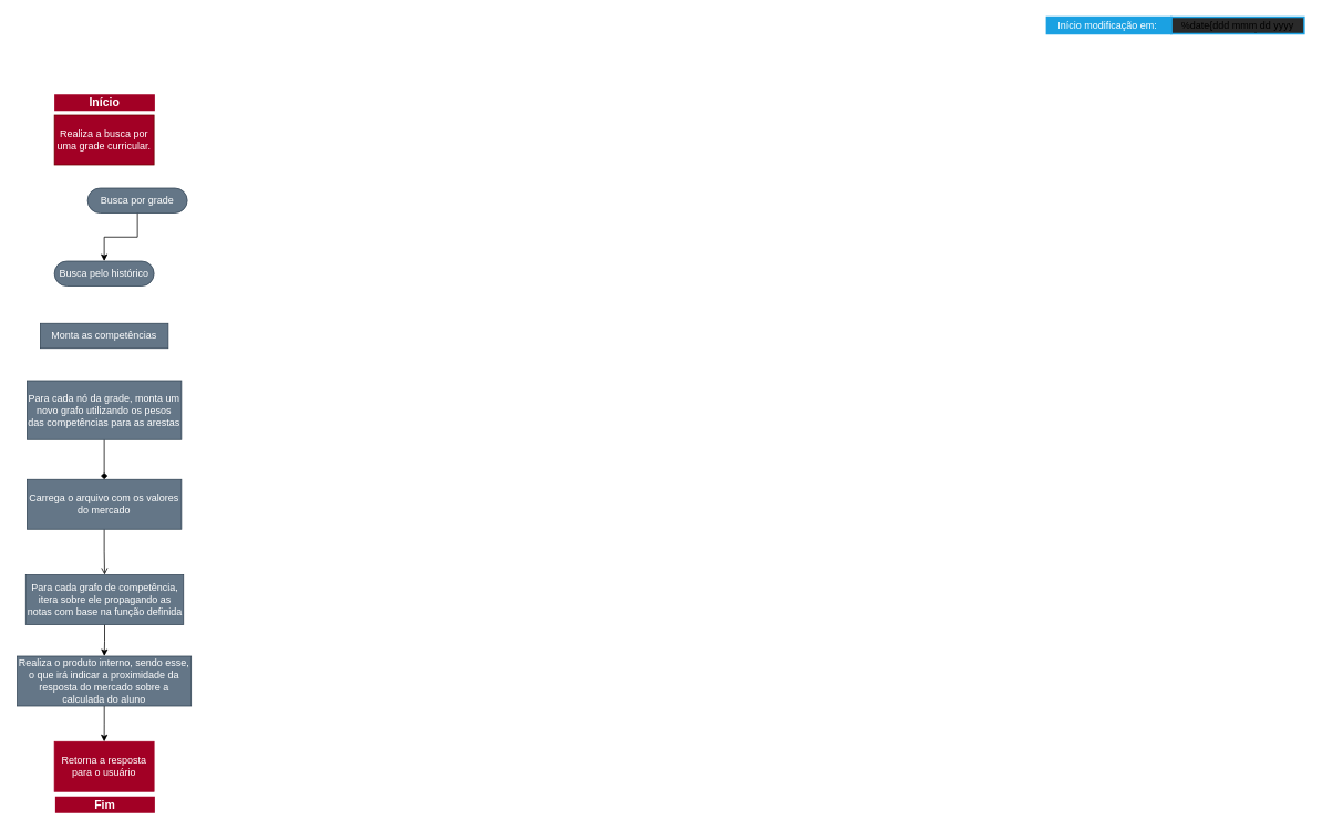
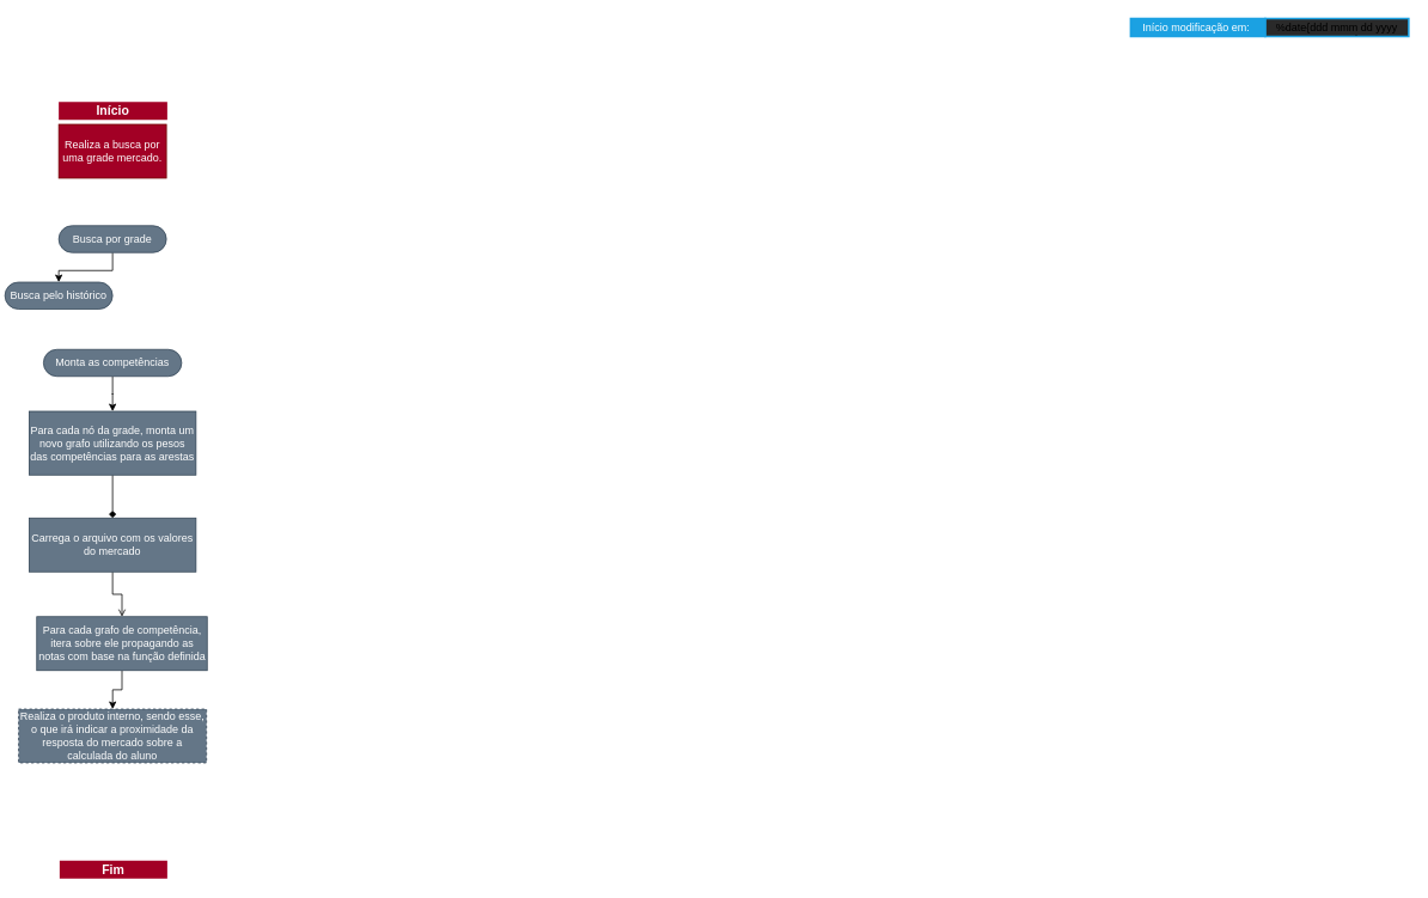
- <mxCell id="2" value="Realiza a busca por uma grade curricular." style="rounded=0;whiteSpace=wrap;html=1;fillColor=#a20025;strokeColor=#6F0000;fontColor=#ffffff;" parent="1" vertex="1"><mxGeometry x="65" y="138" width="120" height="60" as="geometry" /></mxCell>
+ <mxCell id="2" value="Realiza a busca por uma grade mercado." style="rounded=0;whiteSpace=wrap;html=1;fillColor=#a20025;strokeColor=#6F0000;fontColor=#ffffff;" parent="1" vertex="1"><mxGeometry x="65" y="138" width="120" height="60" as="geometry" /></mxCell>
- <mxCell id="14" value="Busca por grade" style="whiteSpace=wrap;html=1;rounded=1;fontColor=#ffffff;strokeColor=#314354;fillColor=#647687;arcSize=50;glass=0;sketch=0;shadow=0;" parent="1" vertex="1"><mxGeometry x="105" y="226" width="120" height="30" as="geometry" /></mxCell>
+ <mxCell id="14" value="Busca por grade" style="whiteSpace=wrap;html=1;rounded=1;fontColor=#ffffff;strokeColor=#314354;fillColor=#647687;arcSize=50;glass=0;sketch=0;shadow=0;" parent="1" vertex="1"><mxGeometry x="65" y="251" width="120" height="30" as="geometry" /></mxCell>
- <mxCell id="15" value="Busca pelo histórico" style="whiteSpace=wrap;html=1;rounded=1;fontColor=#ffffff;strokeColor=#314354;fillColor=#647687;arcSize=50;glass=0;sketch=0;shadow=0;" parent="1" vertex="1"><mxGeometry x="65" y="314" width="120" height="30" as="geometry" /></mxCell>
+ <mxCell id="15" value="Busca pelo histórico" style="whiteSpace=wrap;html=1;rounded=1;fontColor=#ffffff;strokeColor=#314354;fillColor=#647687;arcSize=50;glass=0;sketch=0;shadow=0;" parent="1" vertex="1"><mxGeometry x="5" y="314" width="120" height="30" as="geometry" /></mxCell>
- <mxCell id="17" value="Monta as competências" style="whiteSpace=wrap;html=1;fontColor=#ffffff;strokeColor=#314354;fillColor=#647687;arcSize=50;glass=0;sketch=0;shadow=0;rounded=0;" parent="1" vertex="1"><mxGeometry x="48" y="389" width="154" height="30" as="geometry" /></mxCell>
+ <mxCell id="17" value="Monta as competências" style="whiteSpace=wrap;html=1;rounded=1;fontColor=#ffffff;strokeColor=#314354;fillColor=#647687;arcSize=50;glass=0;sketch=0;shadow=0;" parent="1" vertex="1"><mxGeometry x="48" y="389" width="154" height="30" as="geometry" /></mxCell>
+ <mxCell id="16" value="" style="edgeStyle=orthogonalEdgeStyle;rounded=0;orthogonalLoop=1;jettySize=auto;html=1;" edge="1" parent="1" source="17" target="19"><mxGeometry relative="1" as="geometry" /></mxCell>
- <mxCell id="6" value="Para cada grafo de competência, itera sobre ele propagando as notas com base na função definida" style="whiteSpace=wrap;html=1;rounded=0;fontColor=#ffffff;strokeColor=#314354;fillColor=#647687;" parent="1" vertex="1"><mxGeometry x="30.5" y="692" width="190" height="60" as="geometry" /></mxCell>
+ <mxCell id="6" value="Para cada grafo de competência, itera sobre ele propagando as notas com base na função definida" style="whiteSpace=wrap;html=1;rounded=0;fontColor=#ffffff;strokeColor=#314354;fillColor=#647687;" parent="1" vertex="1"><mxGeometry x="40.5" y="687" width="190" height="60" as="geometry" /></mxCell>
- <mxCell id="21" value="Realiza o produto interno, sendo esse, o que irá indicar a proximidade da resposta do mercado sobre a calculada do aluno" style="whiteSpace=wrap;html=1;rounded=0;fontColor=#ffffff;strokeColor=#314354;fillColor=#647687;" vertex="1" parent="1"><mxGeometry x="20.25" y="790" width="209.5" height="60" as="geometry" /></mxCell>
+ <mxCell id="21" value="Realiza o produto interno, sendo esse, o que irá indicar a proximidade da resposta do mercado sobre a calculada do aluno" style="whiteSpace=wrap;html=1;rounded=0;fontColor=#ffffff;strokeColor=#314354;fillColor=#647687;dashed=1;" vertex="1" parent="1"><mxGeometry x="20.25" y="790" width="209.5" height="60" as="geometry" /></mxCell>
- <mxCell id="20" value="" style="edgeStyle=orthogonalEdgeStyle;rounded=0;orthogonalLoop=1;jettySize=auto;html=1;" edge="1" parent="1" source="21" target="7"><mxGeometry relative="1" as="geometry" /></mxCell>
- <mxCell id="7" value="Retorna a resposta para o usuário" style="whiteSpace=wrap;html=1;rounded=0;fontColor=#ffffff;fillColor=#a20025;strokeColor=#A20025;" parent="1" vertex="1"><mxGeometry x="65" y="893" width="120" height="60" as="geometry" /></mxCell>
